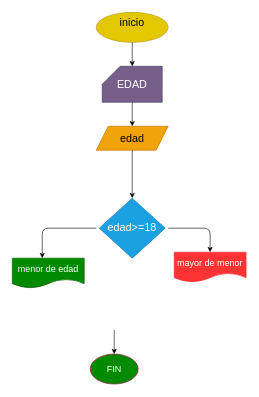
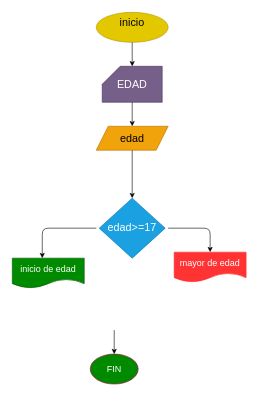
- <mxCell id="9" value="edad&amp;gt;=18" style="rhombus;whiteSpace=wrap;html=1;fontSize=18;fillColor=#1ba1e2;strokeColor=#006EAF;fontColor=#ffffff;" vertex="1" parent="1"><mxGeometry x="165" y="330" width="110" height="100" as="geometry" /></mxCell>
+ <mxCell id="9" value="edad&amp;gt;=17" style="rhombus;whiteSpace=wrap;html=1;fontSize=18;fillColor=#1ba1e2;strokeColor=#006EAF;fontColor=#ffffff;" vertex="1" parent="1"><mxGeometry x="165" y="330" width="110" height="100" as="geometry" /></mxCell>
- <mxCell id="11" value="&lt;font style=&quot;font-size: 15px&quot;&gt;mayor de menor&lt;/font&gt;" style="shape=document;whiteSpace=wrap;html=1;boundedLbl=1;fontSize=18;fontColor=#ffffff;fillColor=#FF3333;strokeColor=#FF3333;" vertex="1" parent="1"><mxGeometry x="290" y="420" width="120" height="50" as="geometry" /></mxCell>
+ <mxCell id="11" value="&lt;font style=&quot;font-size: 15px&quot;&gt;mayor de edad&lt;/font&gt;" style="shape=document;whiteSpace=wrap;html=1;boundedLbl=1;fontSize=18;fontColor=#ffffff;fillColor=#FF3333;strokeColor=#FF3333;" vertex="1" parent="1"><mxGeometry x="290" y="420" width="120" height="50" as="geometry" /></mxCell>
- <mxCell id="13" value="menor de edad" style="shape=document;whiteSpace=wrap;html=1;boundedLbl=1;fontSize=15;fontColor=#ffffff;fillColor=#008a00;strokeColor=#005700;" vertex="1" parent="1"><mxGeometry y="430" width="120" height="50" as="geometry" x="20" /></mxCell>
+ <mxCell id="13" value="inicio de edad" style="shape=document;whiteSpace=wrap;html=1;boundedLbl=1;fontSize=15;fontColor=#ffffff;fillColor=#008a00;strokeColor=#005700;" vertex="1" parent="1"><mxGeometry y="430" width="120" height="50" as="geometry" x="20" /></mxCell>
